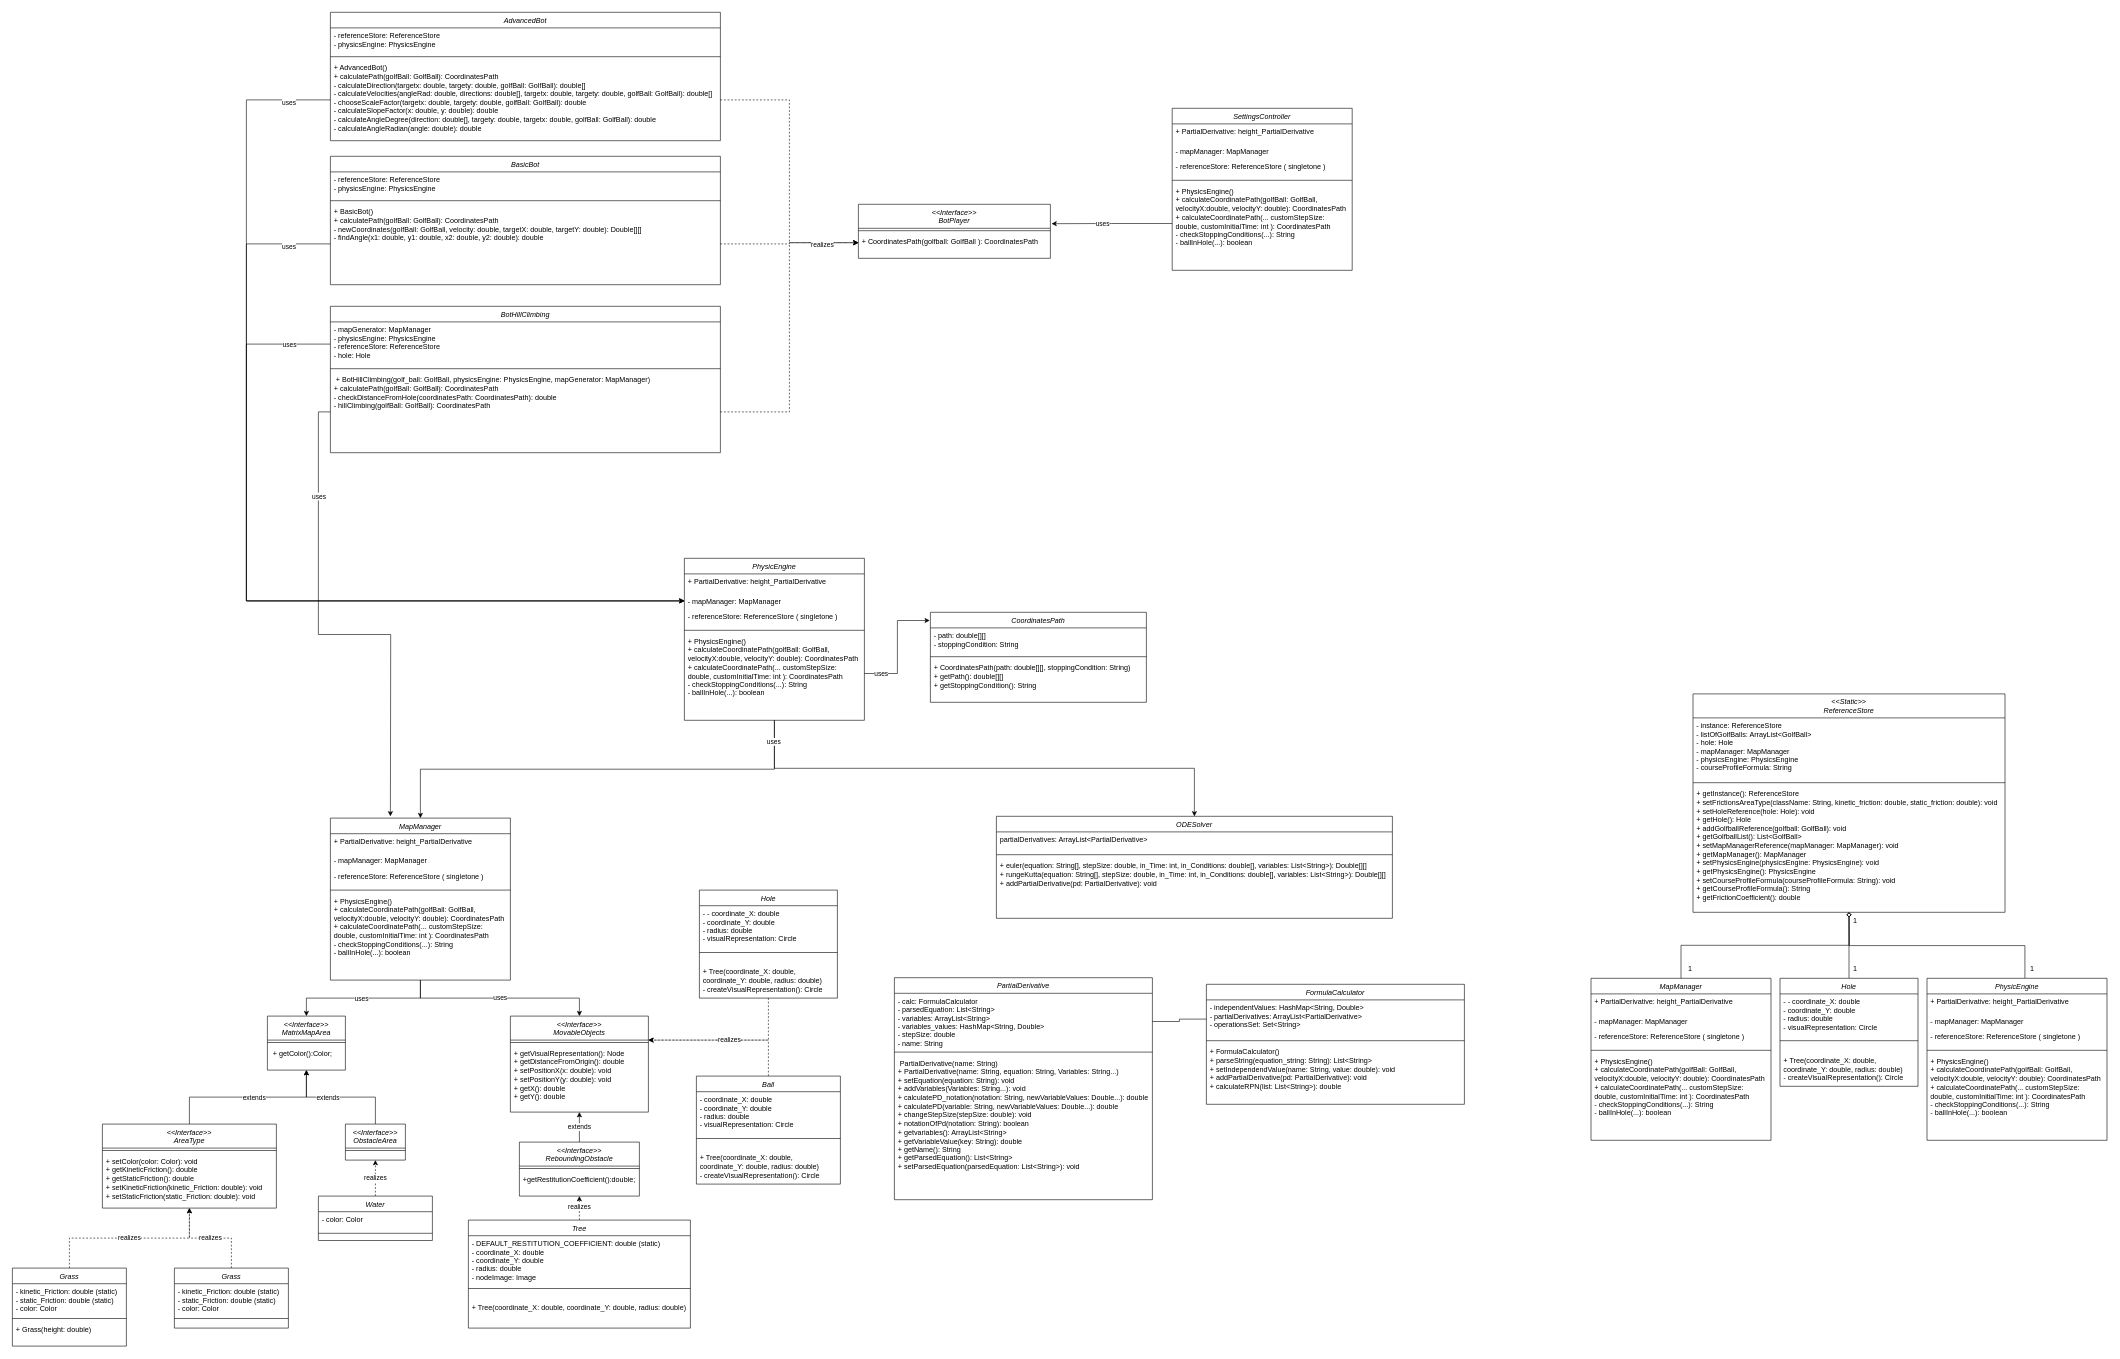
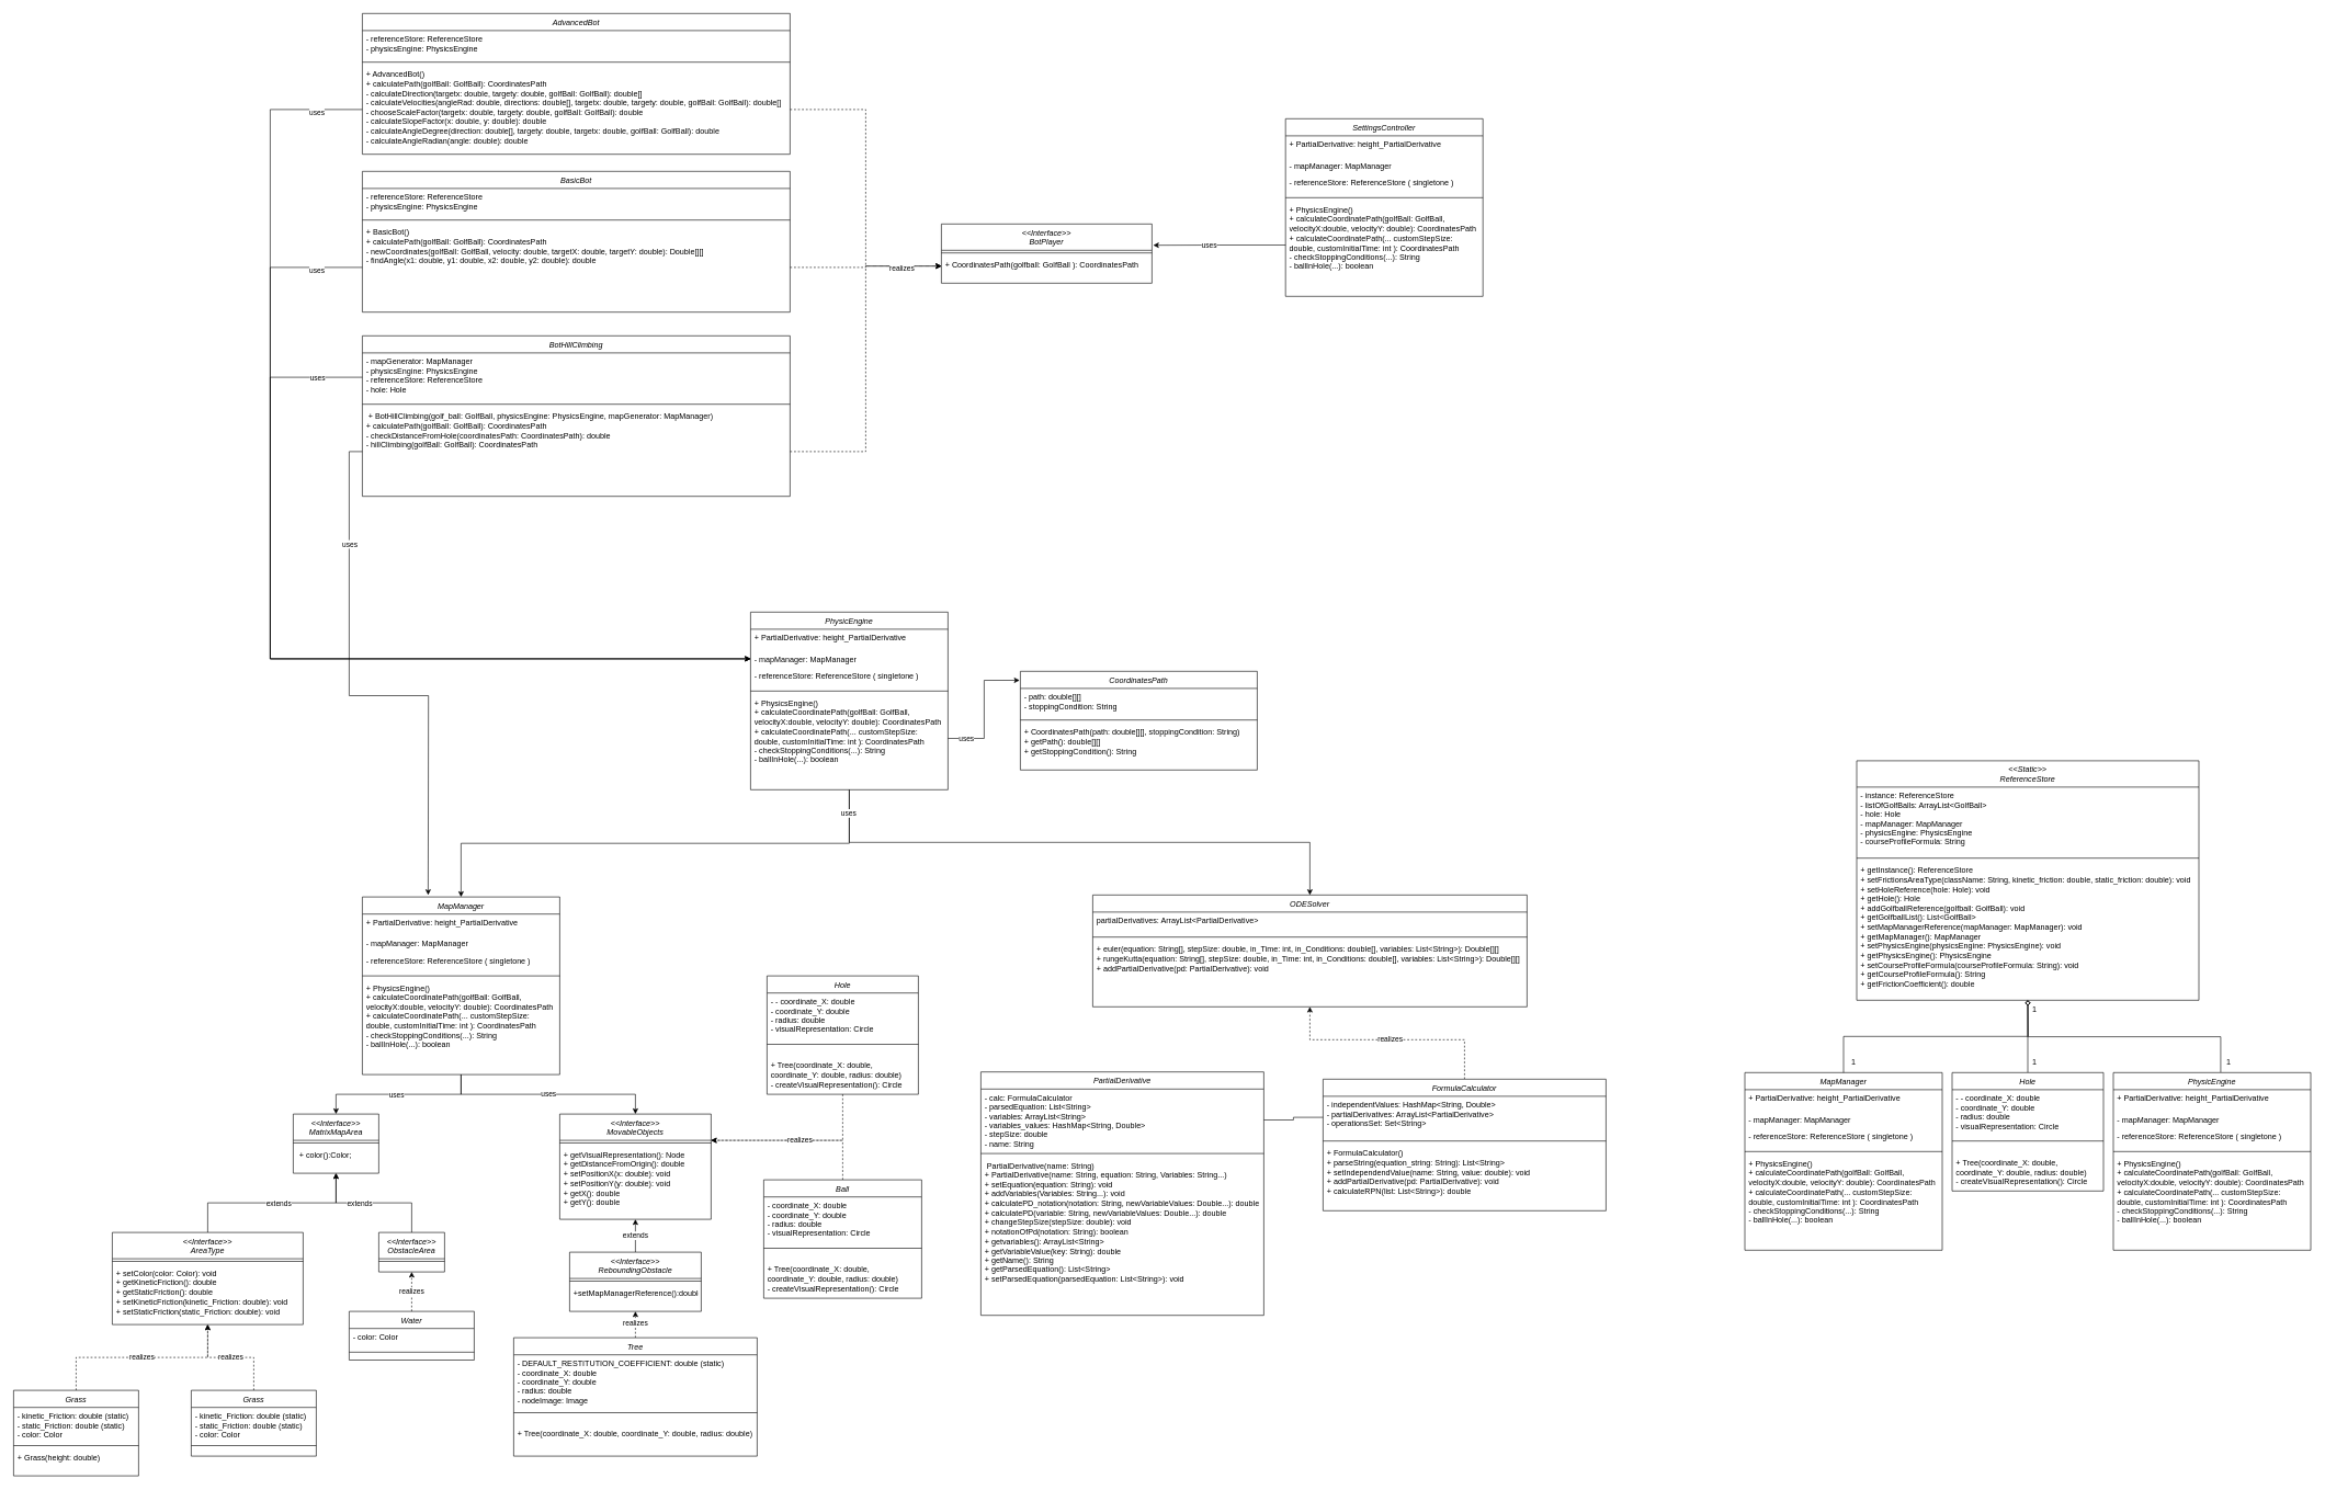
+ <mxCell id="105" value="realizes" style="edgeStyle=orthogonalEdgeStyle;rounded=0;orthogonalLoop=1;jettySize=auto;html=1;entryX=0.5;entryY=1;entryDx=0;entryDy=0;dashed=1;" edge="1" parent="1" source="106" target="110"><mxGeometry relative="1" as="geometry"><Array as="points"><mxPoint x="2225" y="1580" /><mxPoint x="1990" y="1580" /></Array></mxGeometry></mxCell>
- <mxCell id="40" value=" + getColor():Color;&#10;" style="text;align=left;verticalAlign=top;spacingLeft=4;spacingRight=4;overflow=hidden;rotatable=0;points=[[0,0.5],[1,0.5]];portConstraint=eastwest;spacingTop=1;strokeWidth=1;fontStyle=0;textDirection=ltr;textShadow=0;labelBorderColor=none;labelBackgroundColor=none;whiteSpace=wrap;" vertex="1" parent="38"><mxGeometry y="48" width="130" height="32" as="geometry" /></mxCell>
+ <mxCell id="40" value=" + color():Color;&#10;" style="text;align=left;verticalAlign=top;spacingLeft=4;spacingRight=4;overflow=hidden;rotatable=0;points=[[0,0.5],[1,0.5]];portConstraint=eastwest;spacingTop=1;strokeWidth=1;fontStyle=0;textDirection=ltr;textShadow=0;labelBorderColor=none;labelBackgroundColor=none;whiteSpace=wrap;" vertex="1" parent="38"><mxGeometry y="48" width="130" height="32" as="geometry" /></mxCell>
- <mxCell id="56" value="+getRestitutionCoefficient():double;" style="text;align=left;verticalAlign=top;spacingLeft=4;spacingRight=4;overflow=hidden;rotatable=0;points=[[0,0.5],[1,0.5]];portConstraint=eastwest;spacingTop=1;strokeWidth=1;fontStyle=0;textDirection=ltr;textShadow=0;labelBorderColor=none;labelBackgroundColor=none;whiteSpace=wrap;" vertex="1" parent="54"><mxGeometry y="48" width="200" height="32" as="geometry" /></mxCell>
+ <mxCell id="56" value="+setMapManagerReference():double;" style="text;align=left;verticalAlign=top;spacingLeft=4;spacingRight=4;overflow=hidden;rotatable=0;points=[[0,0.5],[1,0.5]];portConstraint=eastwest;spacingTop=1;strokeWidth=1;fontStyle=0;textDirection=ltr;textShadow=0;labelBorderColor=none;labelBackgroundColor=none;whiteSpace=wrap;" vertex="1" parent="54"><mxGeometry y="48" width="200" height="32" as="geometry" /></mxCell>
